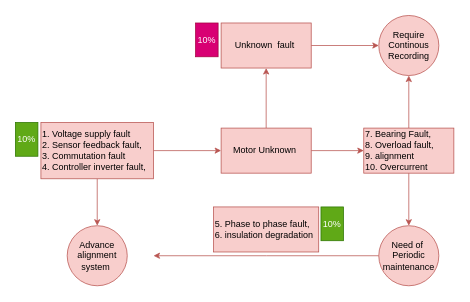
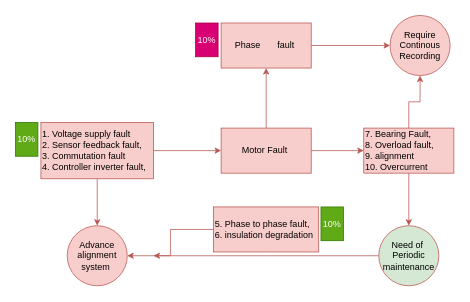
- <mxCell id="16" value="Unknown&lt;span style=&quot;white-space: pre;&quot;&gt;&#09;&lt;/span&gt; fault&amp;nbsp;" style="whiteSpace=wrap;html=1;fillColor=#f8cecc;strokeColor=#b85450;rounded=0;" vertex="1" parent="1"><mxGeometry x="294" y="30" width="120" height="60" as="geometry" /></mxCell>
+ <mxCell id="16" value="Phase&lt;span style=&quot;white-space: pre;&quot;&gt;&#09;&lt;/span&gt; fault&amp;nbsp;" style="whiteSpace=wrap;html=1;fillColor=#f8cecc;strokeColor=#b85450;rounded=0;" vertex="1" parent="1"><mxGeometry x="294" y="30" width="120" height="60" as="geometry" /></mxCell>
- <mxCell id="21" value="Require Continous Recording" style="ellipse;whiteSpace=wrap;html=1;aspect=fixed;fillColor=#f8cecc;strokeColor=#b85450;" vertex="1" parent="1"><mxGeometry x="504" y="20" width="80" height="80" as="geometry" /></mxCell>
+ <mxCell id="21" value="Require Continous Recording" style="ellipse;whiteSpace=wrap;html=1;aspect=fixed;fillColor=#f8cecc;strokeColor=#b85450;" vertex="1" parent="1"><mxGeometry x="519" y="20" width="80" height="80" as="geometry" /></mxCell>
- <mxCell id="4" value="Motor Unknown&amp;nbsp;" style="rounded=0;whiteSpace=wrap;html=1;fillColor=#f8cecc;strokeColor=#b85450;" vertex="1" parent="1"><mxGeometry x="294" y="170" width="120" height="60" as="geometry" /></mxCell>
+ <mxCell id="4" value="Motor Fault&amp;nbsp;" style="rounded=0;whiteSpace=wrap;html=1;fillColor=#f8cecc;strokeColor=#b85450;" vertex="1" parent="1"><mxGeometry x="294" y="170" width="120" height="60" as="geometry" /></mxCell>
+ <mxCell id="5" style="edgeStyle=orthogonalEdgeStyle;rounded=0;orthogonalLoop=1;jettySize=auto;html=1;entryX=1;entryY=0.5;entryDx=0;entryDy=0;strokeColor=#b85450;fillColor=#f8cecc;" edge="1" parent="1" source="6" target="20"><mxGeometry relative="1" as="geometry" /></mxCell>
- <mxCell id="19" value="Need of&amp;nbsp;&lt;br&gt;Periodic maintenance" style="ellipse;whiteSpace=wrap;html=1;fillColor=#f8cecc;strokeColor=#b85450;rounded=0;" vertex="1" parent="1"><mxGeometry x="504" y="300" width="80" height="80" as="geometry" /></mxCell>
+ <mxCell id="19" value="Need of&amp;nbsp;&lt;br&gt;Periodic maintenance" style="ellipse;whiteSpace=wrap;html=1;fillColor=#d5e8d4;strokeColor=#b85450;rounded=0;" vertex="1" parent="1"><mxGeometry x="504" y="300" width="80" height="80" as="geometry" /></mxCell>
